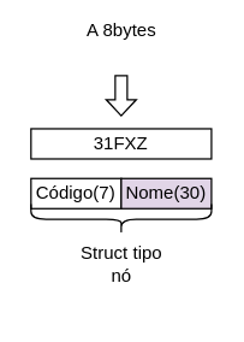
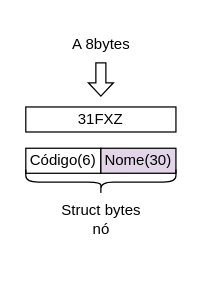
- <mxCell id="2" value="A 8bytes" style="text;html=1;align=center;verticalAlign=middle;resizable=0;points=[];autosize=1;strokeColor=none;fillColor=none;" vertex="1" parent="1"><mxGeometry x="45" y="5" width="70" height="30" as="geometry" /></mxCell>
+ <mxCell id="2" value="A 8bytes" style="text;html=1;align=center;verticalAlign=middle;resizable=0;points=[];autosize=1;strokeColor=none;fillColor=none;" vertex="1" parent="1"><mxGeometry x="45" y="20" width="70" height="30" as="geometry" /></mxCell>
- <mxCell id="5" value="Código(7)" style="whiteSpace=wrap;html=1;" vertex="1" parent="1"><mxGeometry x="20" y="118" width="60" height="20" as="geometry" /></mxCell>
+ <mxCell id="5" value="Código(6)" style="whiteSpace=wrap;html=1;" vertex="1" parent="1"><mxGeometry x="20" y="118" width="60" height="20" as="geometry" /></mxCell>
- <mxCell id="8" value="Struct tipo&lt;br&gt;nó" style="text;html=1;align=center;verticalAlign=middle;resizable=0;points=[];autosize=1;strokeColor=none;fillColor=none;" vertex="1" parent="1"><mxGeometry x="40.01" y="155" width="80" height="40" as="geometry" /></mxCell>
+ <mxCell id="8" value="Struct bytes&lt;br&gt;nó" style="text;html=1;align=center;verticalAlign=middle;resizable=0;points=[];autosize=1;strokeColor=none;fillColor=none;" vertex="1" parent="1"><mxGeometry x="40.01" y="155" width="80" height="40" as="geometry" /></mxCell>
